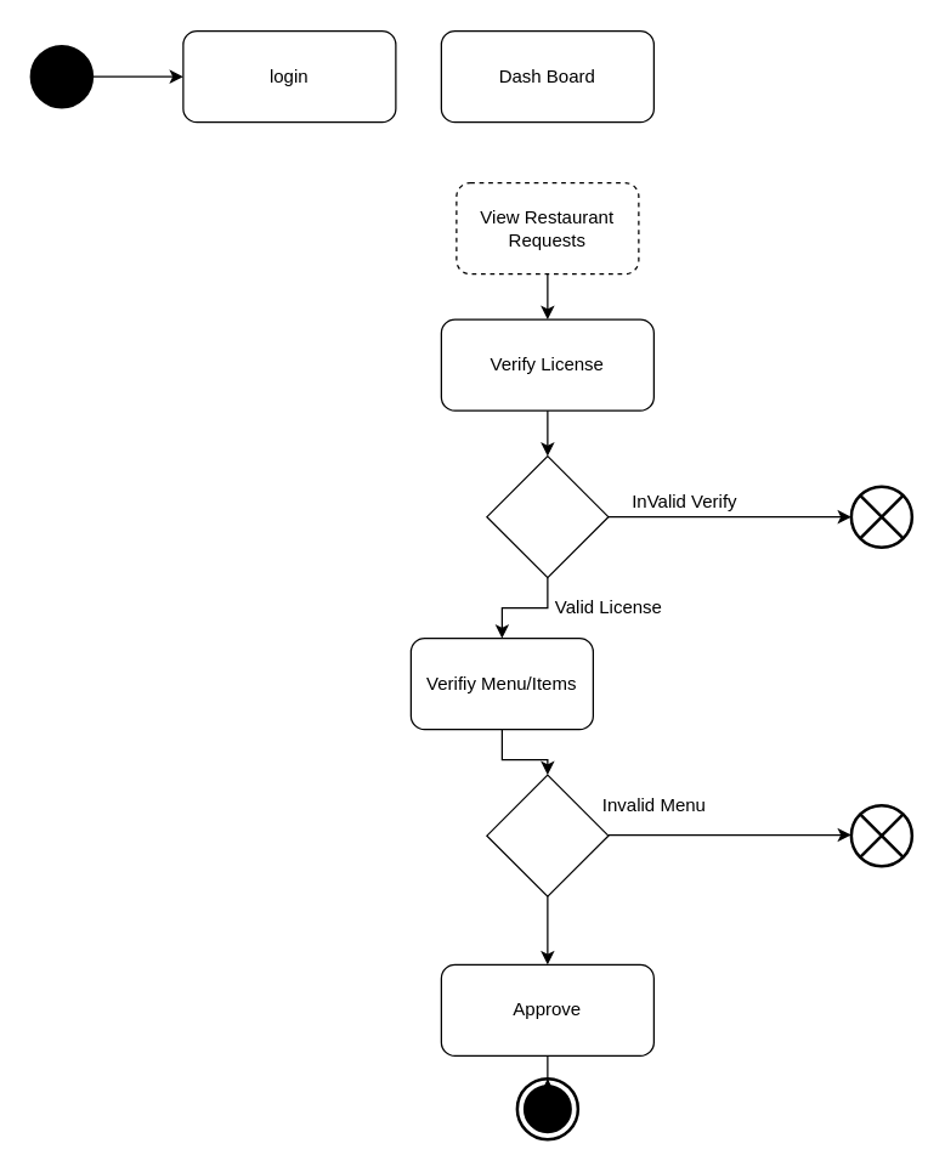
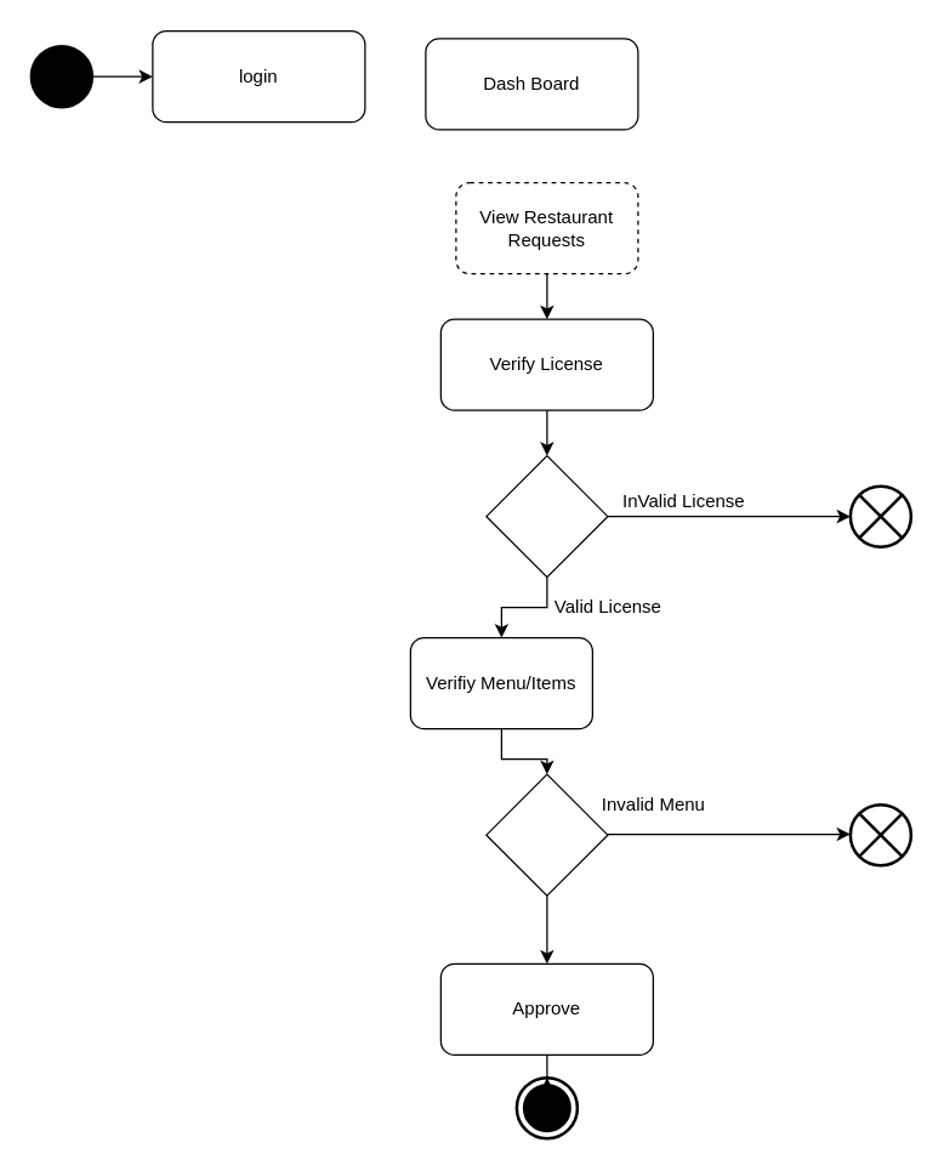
- <mxCell id="4" value="login" style="shape=rect;html=1;rounded=1;whiteSpace=wrap;align=center;" vertex="1" parent="1"><mxGeometry x="120" y="20" width="140" height="60" as="geometry" /></mxCell>
+ <mxCell id="4" value="login" style="shape=rect;html=1;rounded=1;whiteSpace=wrap;align=center;" vertex="1" parent="1"><mxGeometry x="100" y="20" width="140" height="60" as="geometry" /></mxCell>
- <mxCell id="6" value="Dash Board" style="shape=rect;html=1;rounded=1;whiteSpace=wrap;align=center;" vertex="1" parent="1"><mxGeometry x="290" y="20" width="140" height="60" as="geometry" /></mxCell>
+ <mxCell id="6" value="Dash Board" style="shape=rect;html=1;rounded=1;whiteSpace=wrap;align=center;" vertex="1" parent="1"><mxGeometry x="280" y="25" width="140" height="60" as="geometry" /></mxCell>
- <mxCell id="19" value="InValid Verify" style="text;html=1;align=center;verticalAlign=middle;resizable=0;points=[];autosize=1;" vertex="1" parent="1"><mxGeometry x="400" y="320" width="100" height="20" as="geometry" /></mxCell>
+ <mxCell id="19" value="InValid License" style="text;html=1;align=center;verticalAlign=middle;resizable=0;points=[];autosize=1;" vertex="1" parent="1"><mxGeometry x="400" y="320" width="100" height="20" as="geometry" /></mxCell>
